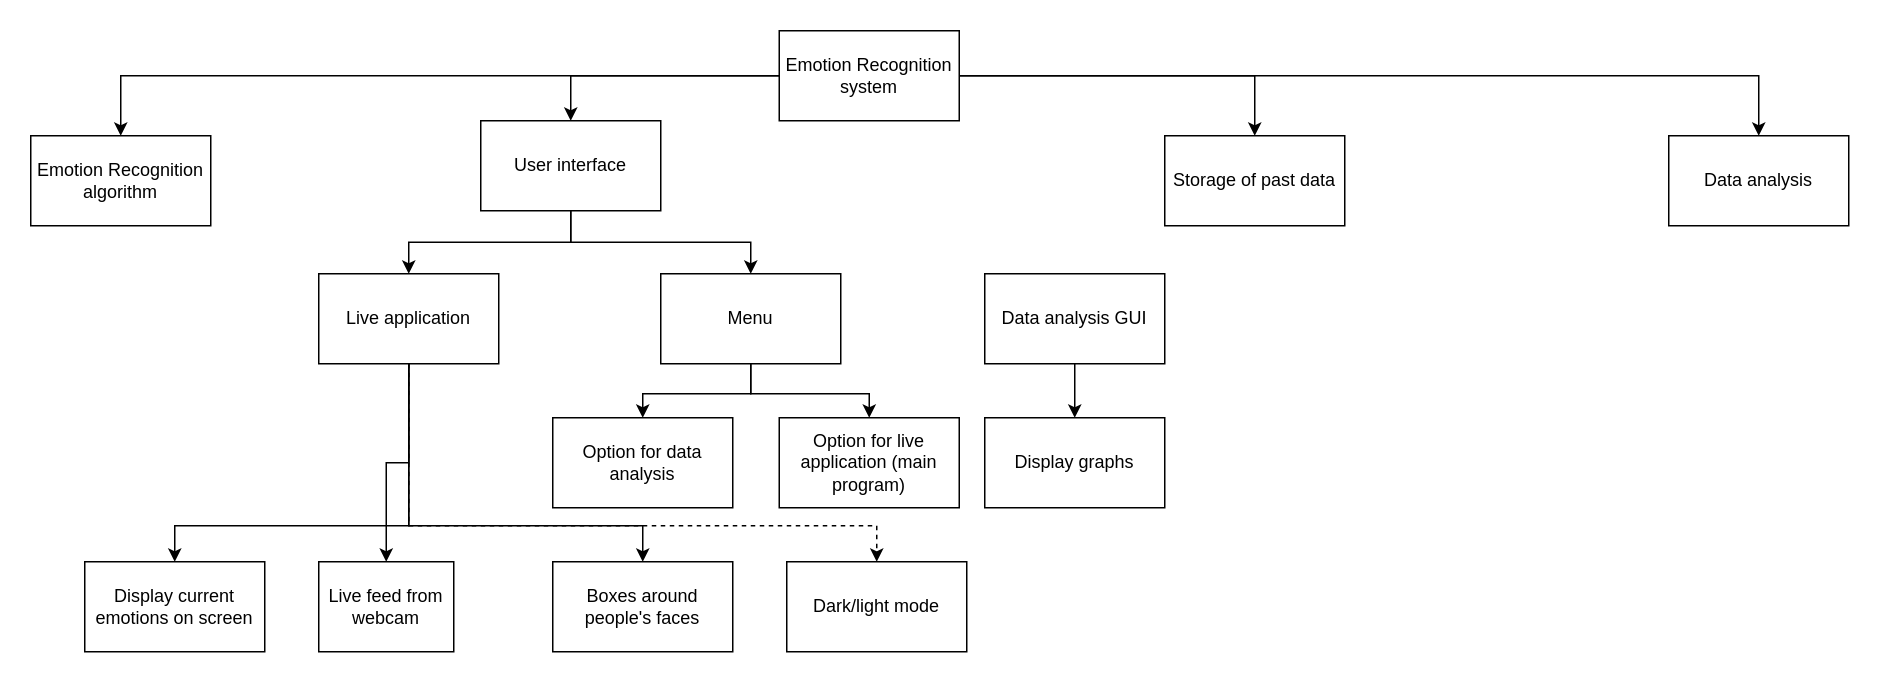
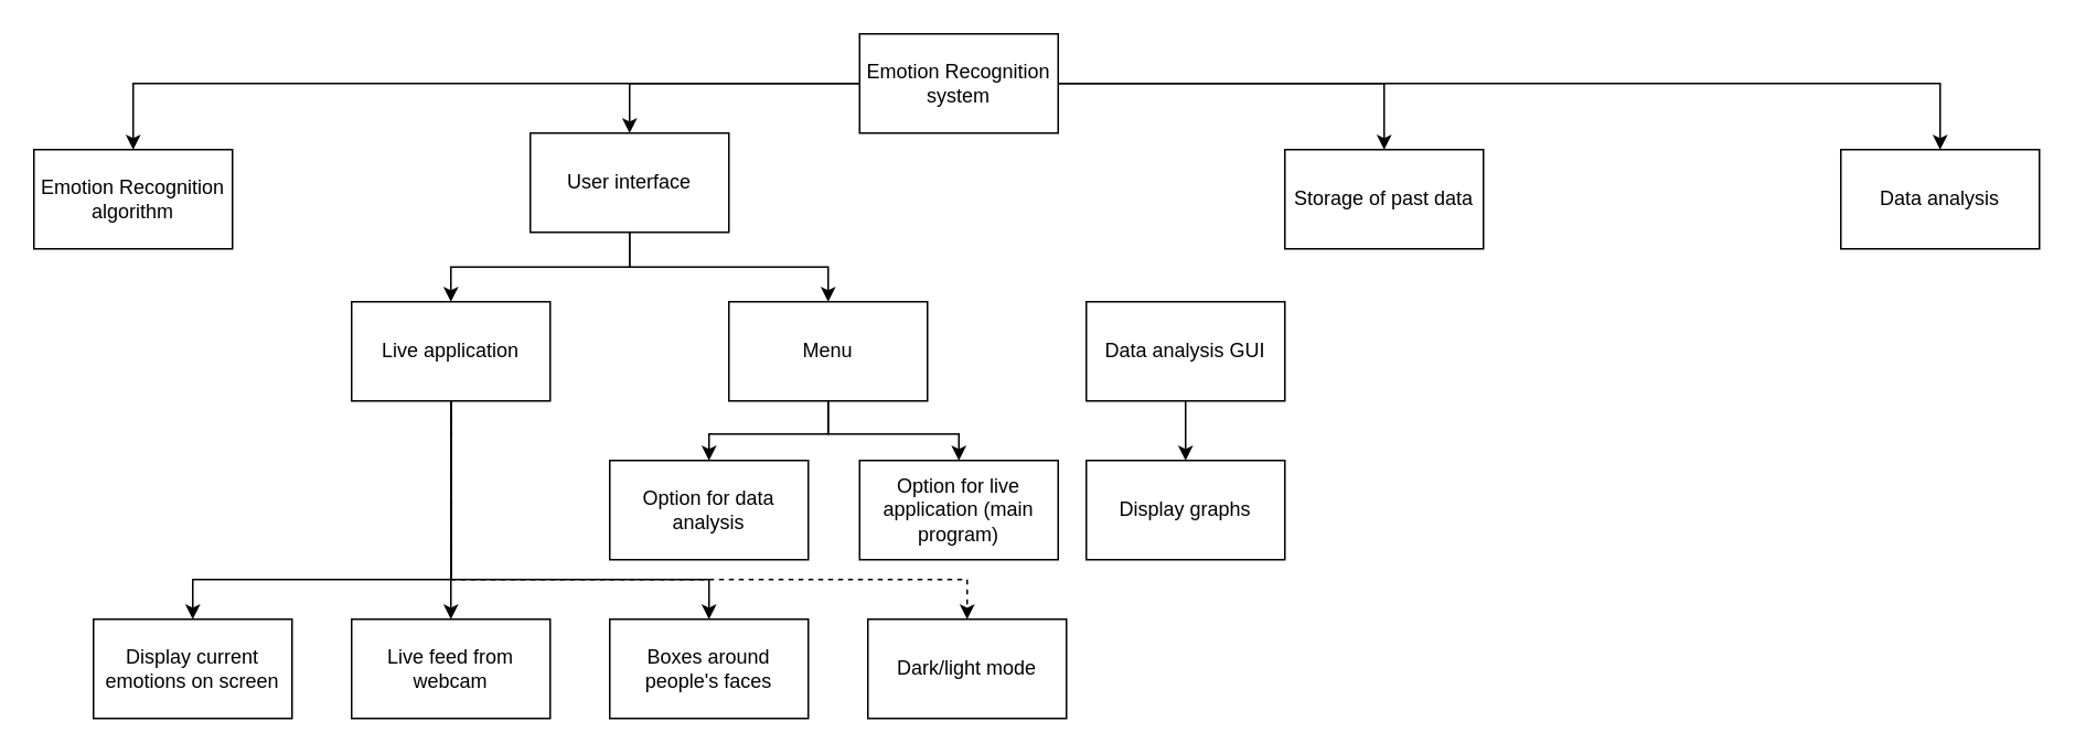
- <mxCell id="23" value="Live feed from webcam" style="whiteSpace=wrap;html=1;rounded=0;" parent="1" vertex="1"><mxGeometry x="212" y="374" width="90" height="60" as="geometry" /></mxCell>
+ <mxCell id="23" value="Live feed from webcam" style="whiteSpace=wrap;html=1;rounded=0;" parent="1" vertex="1"><mxGeometry x="212" y="374" width="120" height="60" as="geometry" /></mxCell>
